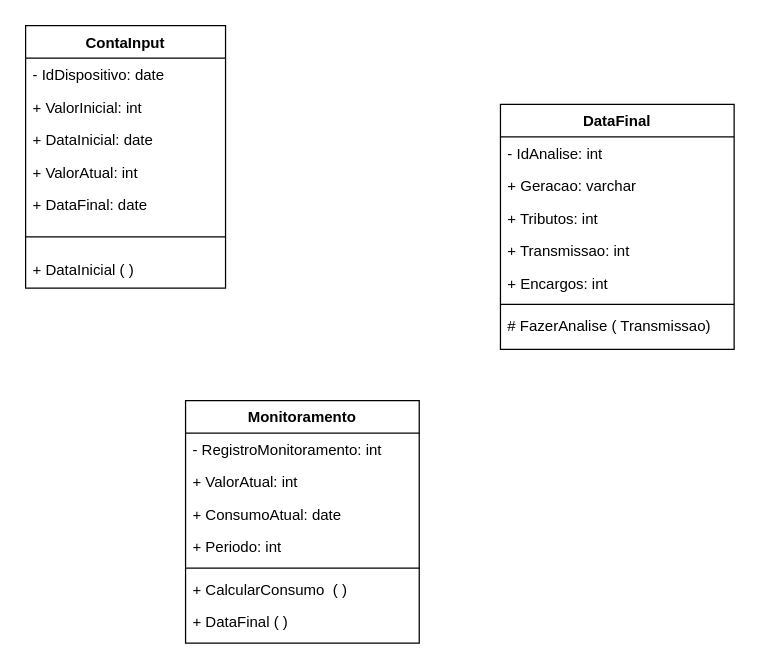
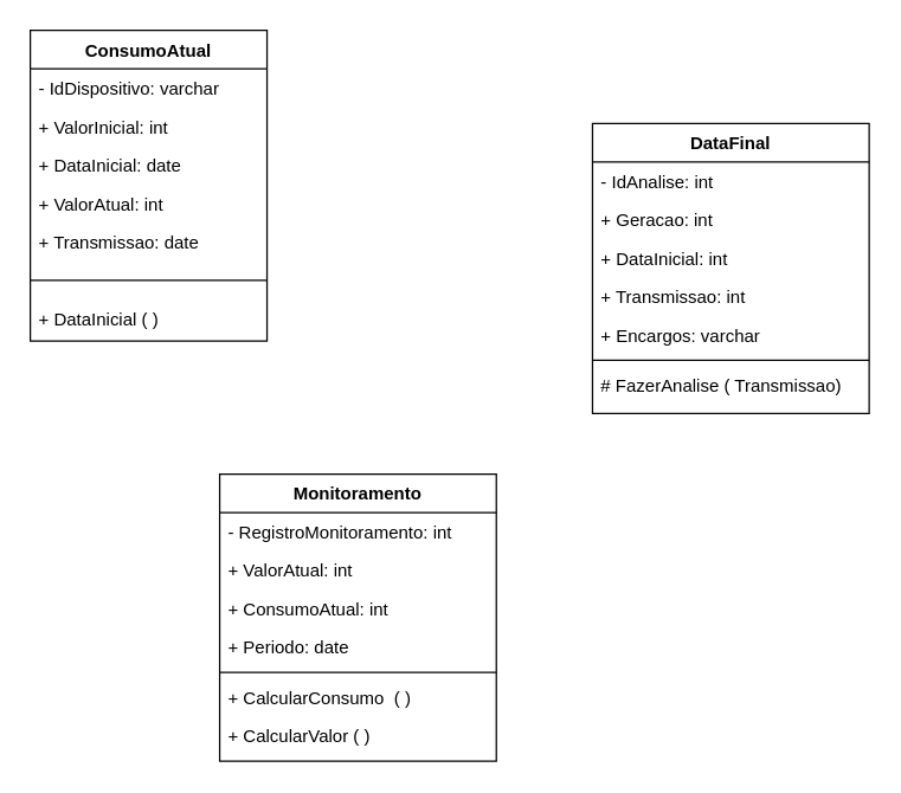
- <mxCell id="2" value="ContaInput" style="swimlane;fontStyle=1;align=center;verticalAlign=top;childLayout=stackLayout;horizontal=1;startSize=26;horizontalStack=0;resizeParent=1;resizeLast=0;collapsible=1;marginBottom=0;rounded=0;shadow=0;strokeWidth=1;" vertex="1" parent="1"><mxGeometry x="20" y="20" width="160" height="210" as="geometry"><mxRectangle x="230" y="140" width="160" height="26" as="alternateBounds" /></mxGeometry></mxCell>
+ <mxCell id="2" value="ConsumoAtual" style="swimlane;fontStyle=1;align=center;verticalAlign=top;childLayout=stackLayout;horizontal=1;startSize=26;horizontalStack=0;resizeParent=1;resizeLast=0;collapsible=1;marginBottom=0;rounded=0;shadow=0;strokeWidth=1;" vertex="1" parent="1"><mxGeometry x="20" y="20" width="160" height="210" as="geometry"><mxRectangle x="230" y="140" width="160" height="26" as="alternateBounds" /></mxGeometry></mxCell>
- <mxCell id="3" value="- IdDispositivo: date" style="text;align=left;verticalAlign=top;spacingLeft=4;spacingRight=4;overflow=hidden;rotatable=0;points=[[0,0.5],[1,0.5]];portConstraint=eastwest;" vertex="1" parent="2"><mxGeometry y="26" width="160" height="26" as="geometry" /></mxCell>
+ <mxCell id="3" value="- IdDispositivo: varchar" style="text;align=left;verticalAlign=top;spacingLeft=4;spacingRight=4;overflow=hidden;rotatable=0;points=[[0,0.5],[1,0.5]];portConstraint=eastwest;" vertex="1" parent="2"><mxGeometry y="26" width="160" height="26" as="geometry" /></mxCell>
- <mxCell id="20" value="+ Geracao: varchar" style="text;align=left;verticalAlign=top;spacingLeft=4;spacingRight=4;overflow=hidden;rotatable=0;points=[[0,0.5],[1,0.5]];portConstraint=eastwest;rounded=0;shadow=0;html=0;" vertex="1" parent="18"><mxGeometry y="52" width="187" height="26" as="geometry" /></mxCell>
+ <mxCell id="20" value="+ Geracao: int" style="text;align=left;verticalAlign=top;spacingLeft=4;spacingRight=4;overflow=hidden;rotatable=0;points=[[0,0.5],[1,0.5]];portConstraint=eastwest;rounded=0;shadow=0;html=0;" vertex="1" parent="18"><mxGeometry y="52" width="187" height="26" as="geometry" /></mxCell>
- <mxCell id="7" value="+ DataFinal: date" style="text;align=left;verticalAlign=top;spacingLeft=4;spacingRight=4;overflow=hidden;rotatable=0;points=[[0,0.5],[1,0.5]];portConstraint=eastwest;rounded=0;shadow=0;html=0;" vertex="1" parent="2"><mxGeometry y="130" width="160" height="26" as="geometry" /></mxCell>
+ <mxCell id="7" value="+ Transmissao: date" style="text;align=left;verticalAlign=top;spacingLeft=4;spacingRight=4;overflow=hidden;rotatable=0;points=[[0,0.5],[1,0.5]];portConstraint=eastwest;rounded=0;shadow=0;html=0;" vertex="1" parent="2"><mxGeometry y="130" width="160" height="26" as="geometry" /></mxCell>
- <mxCell id="21" value="+ Tributos: int" style="text;align=left;verticalAlign=top;spacingLeft=4;spacingRight=4;overflow=hidden;rotatable=0;points=[[0,0.5],[1,0.5]];portConstraint=eastwest;rounded=0;shadow=0;html=0;" vertex="1" parent="18"><mxGeometry y="78" width="187" height="26" as="geometry" /></mxCell>
+ <mxCell id="21" value="+ DataInicial: int" style="text;align=left;verticalAlign=top;spacingLeft=4;spacingRight=4;overflow=hidden;rotatable=0;points=[[0,0.5],[1,0.5]];portConstraint=eastwest;rounded=0;shadow=0;html=0;" vertex="1" parent="18"><mxGeometry y="78" width="187" height="26" as="geometry" /></mxCell>
- <mxCell id="23" value="+ Encargos: int" style="text;align=left;verticalAlign=top;spacingLeft=4;spacingRight=4;overflow=hidden;rotatable=0;points=[[0,0.5],[1,0.5]];portConstraint=eastwest;rounded=0;shadow=0;html=0;" vertex="1" parent="18"><mxGeometry y="130" width="187" height="26" as="geometry" /></mxCell>
+ <mxCell id="23" value="+ Encargos: varchar" style="text;align=left;verticalAlign=top;spacingLeft=4;spacingRight=4;overflow=hidden;rotatable=0;points=[[0,0.5],[1,0.5]];portConstraint=eastwest;rounded=0;shadow=0;html=0;" vertex="1" parent="18"><mxGeometry y="130" width="187" height="26" as="geometry" /></mxCell>
- <mxCell id="13" value="+ ConsumoAtual: date" style="text;align=left;verticalAlign=top;spacingLeft=4;spacingRight=4;overflow=hidden;rotatable=0;points=[[0,0.5],[1,0.5]];portConstraint=eastwest;rounded=0;shadow=0;html=0;" vertex="1" parent="10"><mxGeometry y="78" width="187" height="26" as="geometry" /></mxCell>
+ <mxCell id="13" value="+ ConsumoAtual: int" style="text;align=left;verticalAlign=top;spacingLeft=4;spacingRight=4;overflow=hidden;rotatable=0;points=[[0,0.5],[1,0.5]];portConstraint=eastwest;rounded=0;shadow=0;html=0;" vertex="1" parent="10"><mxGeometry y="78" width="187" height="26" as="geometry" /></mxCell>
- <mxCell id="14" value="+ Periodo: int" style="text;align=left;verticalAlign=top;spacingLeft=4;spacingRight=4;overflow=hidden;rotatable=0;points=[[0,0.5],[1,0.5]];portConstraint=eastwest;rounded=0;shadow=0;html=0;" vertex="1" parent="10"><mxGeometry y="104" width="187" height="26" as="geometry" /></mxCell>
+ <mxCell id="14" value="+ Periodo: date" style="text;align=left;verticalAlign=top;spacingLeft=4;spacingRight=4;overflow=hidden;rotatable=0;points=[[0,0.5],[1,0.5]];portConstraint=eastwest;rounded=0;shadow=0;html=0;" vertex="1" parent="10"><mxGeometry y="104" width="187" height="26" as="geometry" /></mxCell>
- <mxCell id="17" value="+ DataFinal ( )" style="text;align=left;verticalAlign=top;spacingLeft=4;spacingRight=4;overflow=hidden;rotatable=0;points=[[0,0.5],[1,0.5]];portConstraint=eastwest;fontStyle=0" vertex="1" parent="10"><mxGeometry y="164" width="187" height="26" as="geometry" /></mxCell>
+ <mxCell id="17" value="+ CalcularValor ( )" style="text;align=left;verticalAlign=top;spacingLeft=4;spacingRight=4;overflow=hidden;rotatable=0;points=[[0,0.5],[1,0.5]];portConstraint=eastwest;fontStyle=0" vertex="1" parent="10"><mxGeometry y="164" width="187" height="26" as="geometry" /></mxCell>
